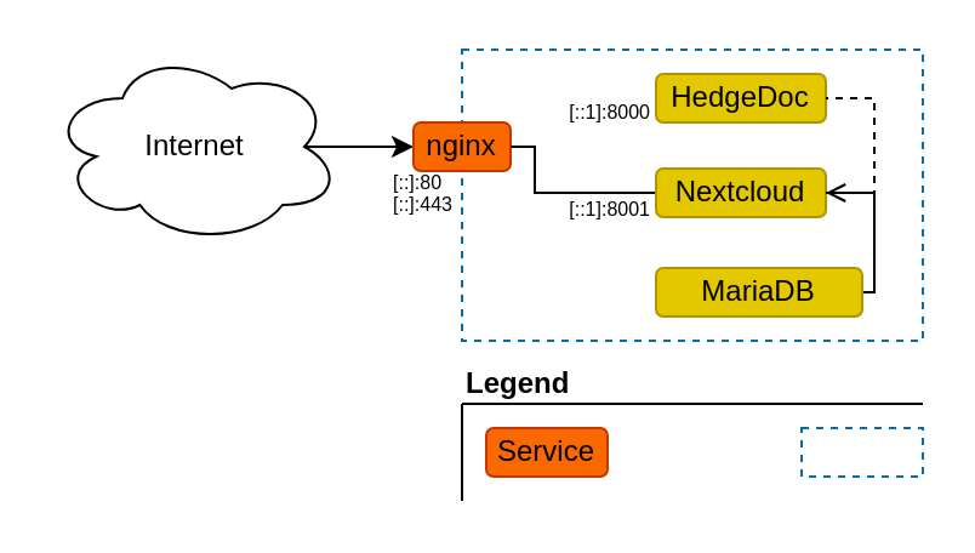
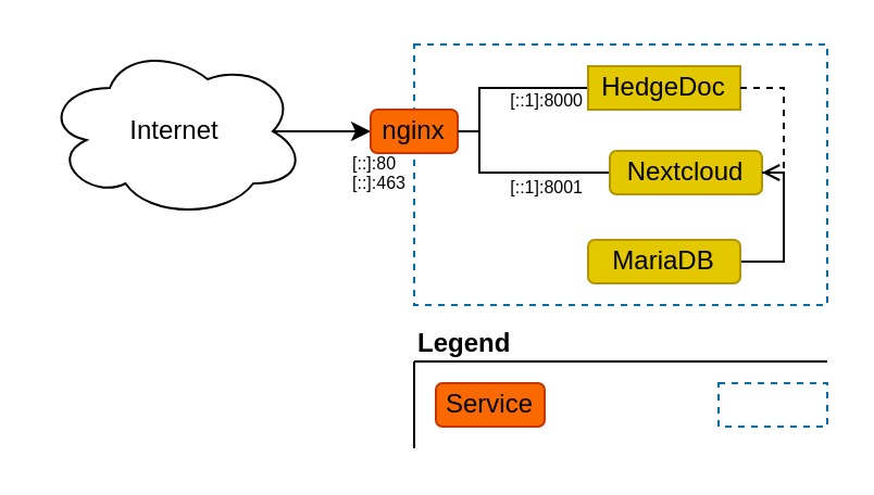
+ <mxCell id="4" style="edgeStyle=orthogonalEdgeStyle;rounded=0;orthogonalLoop=1;jettySize=auto;html=1;exitX=1;exitY=0.5;exitDx=0;exitDy=0;entryX=0;entryY=0.5;entryDx=0;entryDy=0;fontSize=12;endArrow=none;endFill=0;" parent="1" source="5" target="6" edge="1"><mxGeometry relative="1" as="geometry"><Array as="points"><mxPoint x="220" y="60" /><mxPoint x="220" y="40" /></Array></mxGeometry></mxCell>
- <mxCell id="6" value="&lt;font style=&quot;font-size: 12px&quot;&gt;HedgeDoc&lt;/font&gt;" style="rounded=1;whiteSpace=wrap;html=1;fontSize=10;fillColor=#e3c800;strokeColor=#B09500;fontColor=#000000;" parent="1" vertex="1"><mxGeometry x="270" y="30" width="70" height="20" as="geometry" /></mxCell>
+ <mxCell id="6" value="&lt;font style=&quot;font-size: 12px&quot;&gt;HedgeDoc&lt;/font&gt;" style="whiteSpace=wrap;html=1;fontSize=10;fillColor=#e3c800;strokeColor=#B09500;fontColor=#000000;rounded=0;" parent="1" vertex="1"><mxGeometry x="270" y="30" width="70" height="20" as="geometry" /></mxCell>
- <mxCell id="13" value="&lt;font style=&quot;font-size: 12px&quot;&gt;Nextcloud&lt;/font&gt;" style="rounded=1;whiteSpace=wrap;html=1;fontSize=10;fillColor=#e3c800;strokeColor=#B09500;fontColor=#000000;" parent="1" vertex="1"><mxGeometry x="270" y="69" width="70" height="20" as="geometry" /></mxCell>
+ <mxCell id="13" value="&lt;font style=&quot;font-size: 12px&quot;&gt;Nextcloud&lt;/font&gt;" style="rounded=1;whiteSpace=wrap;html=1;fontSize=10;fillColor=#e3c800;strokeColor=#B09500;fontColor=#000000;" parent="1" vertex="1"><mxGeometry x="280" y="69" width="70" height="20" as="geometry" /></mxCell>
- <mxCell id="7" value="&lt;font style=&quot;font-size: 8px&quot;&gt;[::]:443&lt;/font&gt;" style="text;html=1;strokeColor=none;fillColor=none;align=left;verticalAlign=middle;whiteSpace=wrap;rounded=0;dashed=1;" parent="1" vertex="1"><mxGeometry x="160" y="78" width="30" height="10" as="geometry" /></mxCell>
+ <mxCell id="7" value="&lt;font style=&quot;font-size: 8px&quot;&gt;[::]:463&lt;/font&gt;" style="text;html=1;strokeColor=none;fillColor=none;align=left;verticalAlign=middle;whiteSpace=wrap;rounded=0;dashed=1;" parent="1" vertex="1"><mxGeometry x="160" y="78" width="30" height="10" as="geometry" /></mxCell>
- <mxCell id="19" value="&lt;font style=&quot;font-size: 12px&quot;&gt;MariaDB&lt;/font&gt;" style="rounded=1;whiteSpace=wrap;html=1;fontSize=10;fillColor=#e3c800;strokeColor=#B09500;fontColor=#000000;" parent="1" vertex="1"><mxGeometry x="270" y="110" width="85" height="20" as="geometry" /></mxCell>
+ <mxCell id="19" value="&lt;font style=&quot;font-size: 12px&quot;&gt;MariaDB&lt;/font&gt;" style="rounded=1;whiteSpace=wrap;html=1;fontSize=10;fillColor=#e3c800;strokeColor=#B09500;fontColor=#000000;" parent="1" vertex="1"><mxGeometry x="270" y="110" width="70" height="20" as="geometry" /></mxCell>
